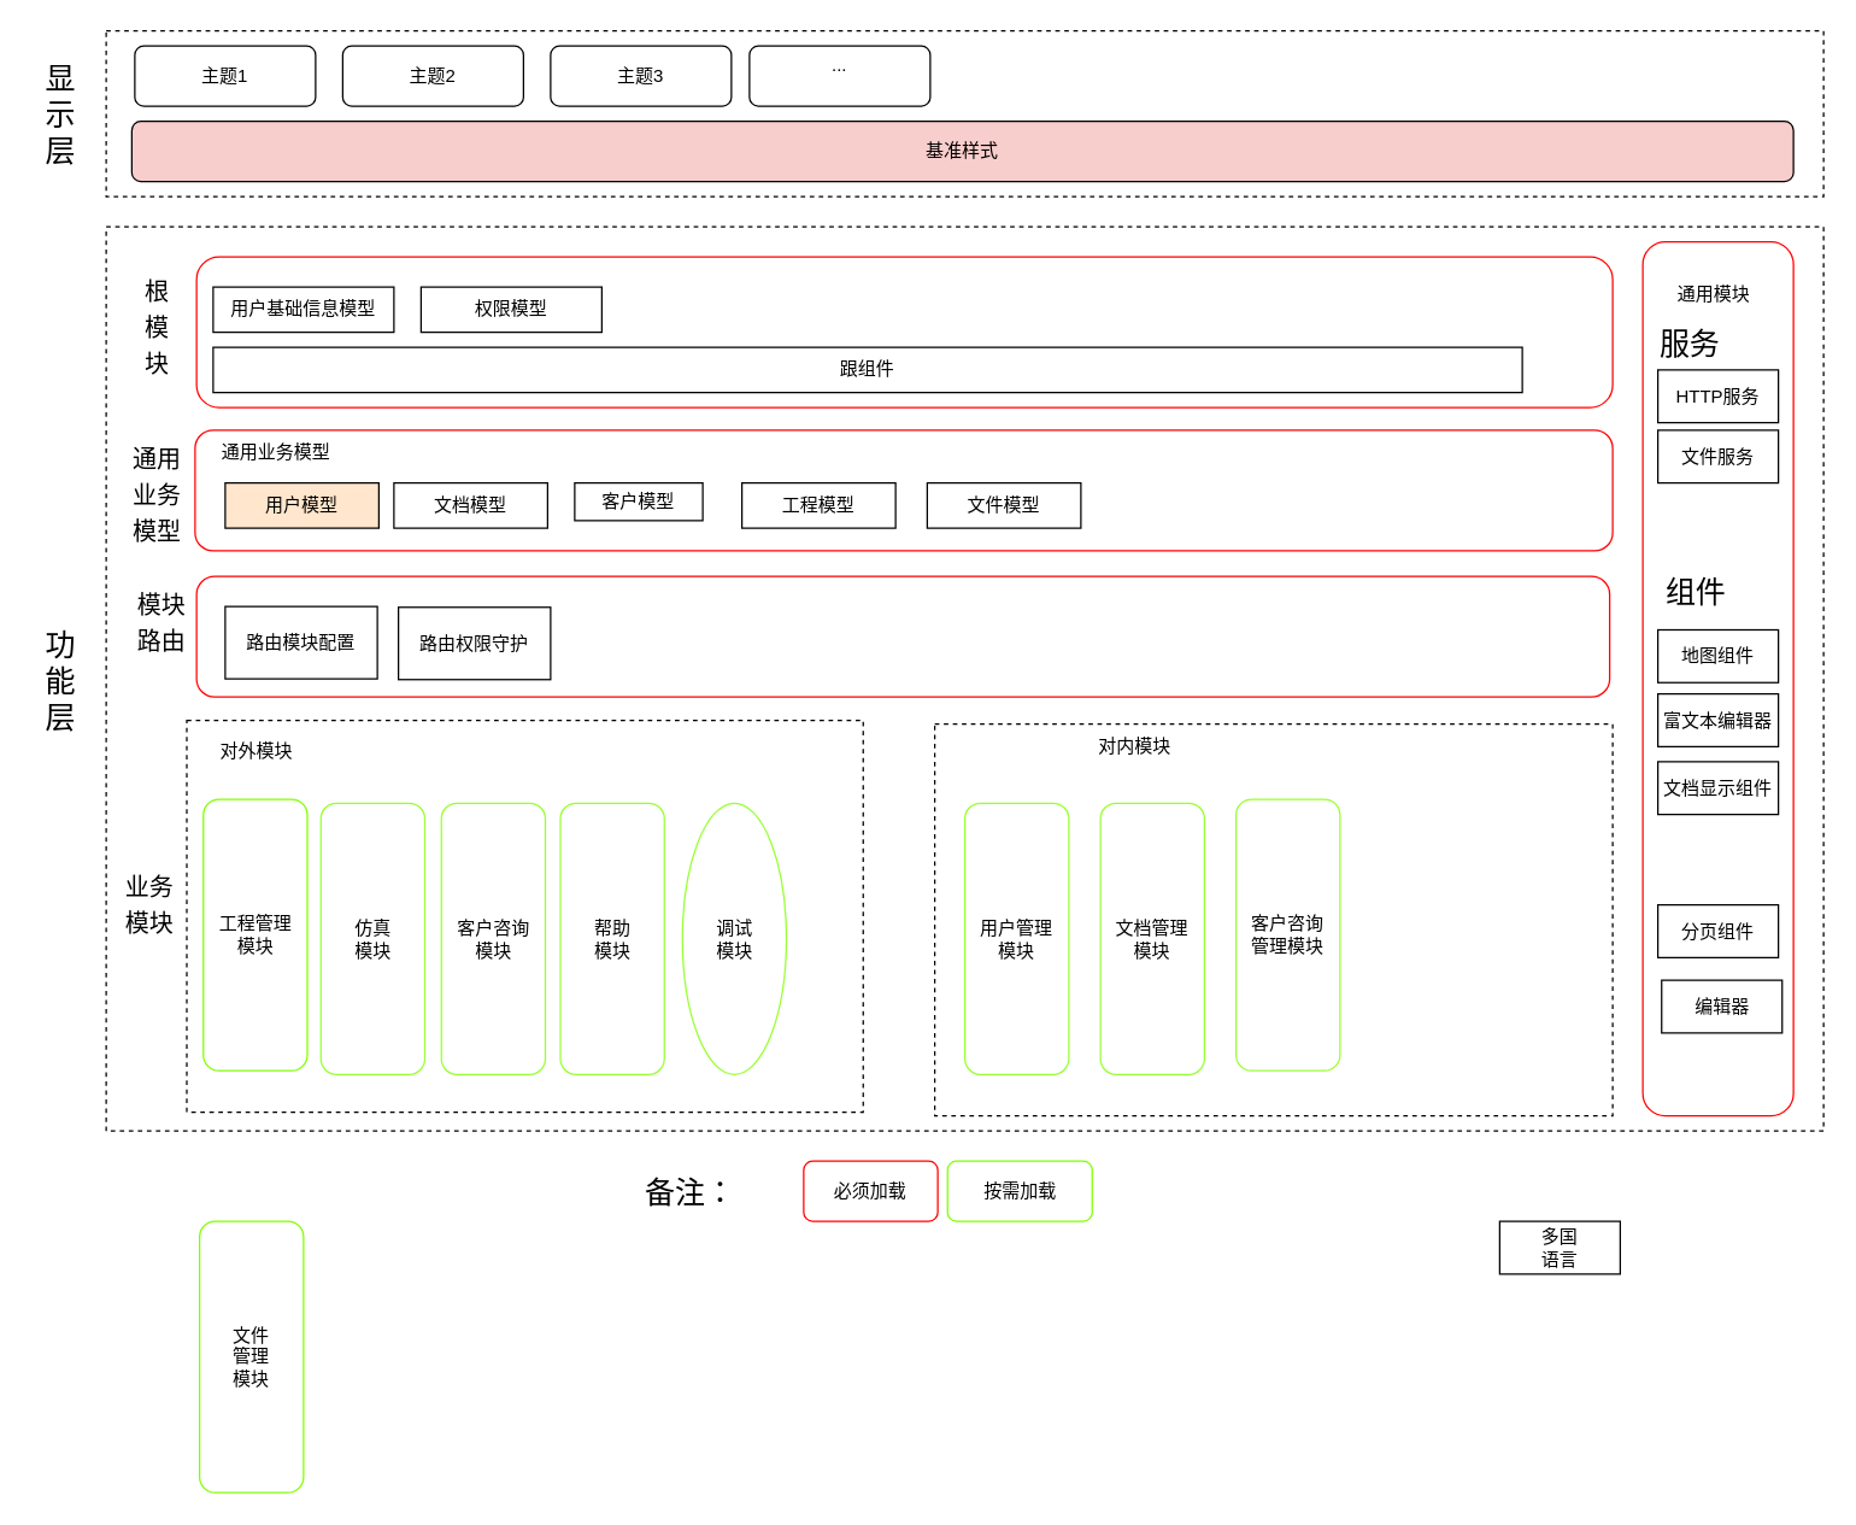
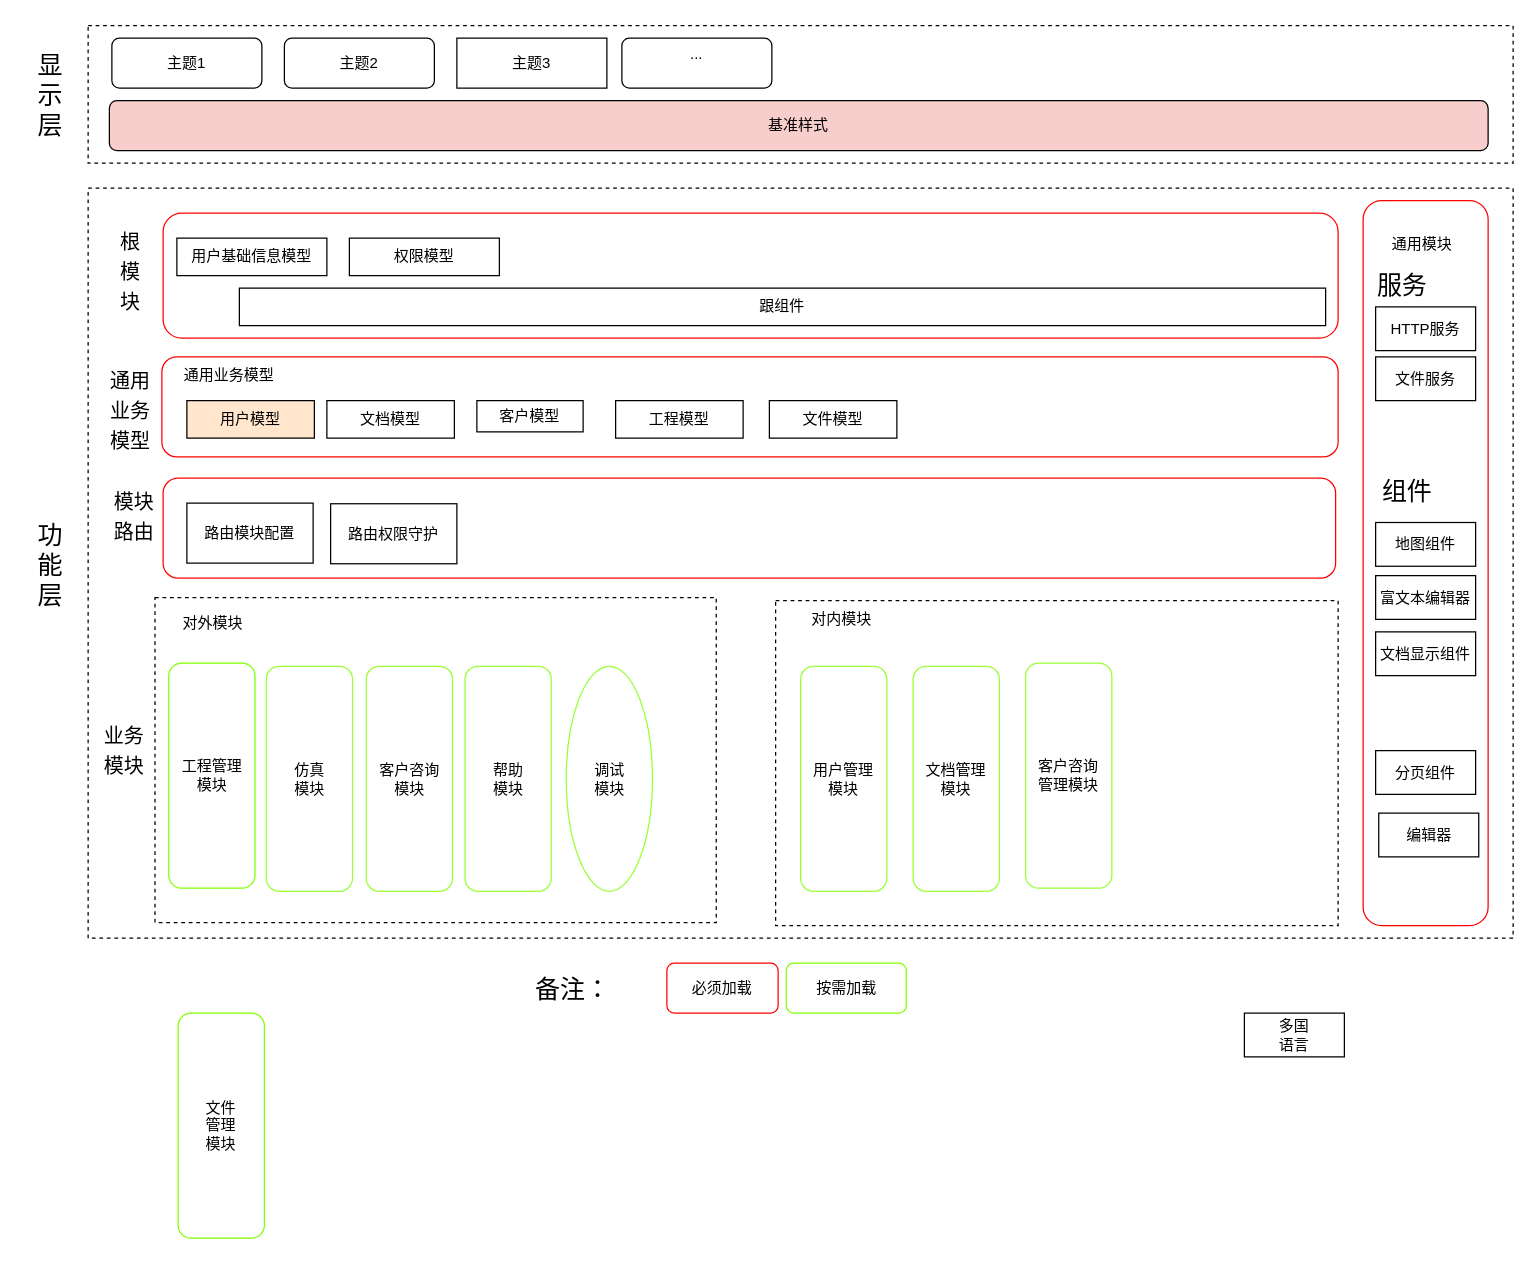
- <mxCell id="7" value="主题3&lt;br&gt;" style="rounded=1;whiteSpace=wrap;html=1;" vertex="1" parent="1"><mxGeometry x="365" y="30" width="120" height="40" as="geometry" /></mxCell>
+ <mxCell id="7" value="主题3&lt;br&gt;" style="whiteSpace=wrap;html=1;rounded=0;" vertex="1" parent="1"><mxGeometry x="365" y="30" width="120" height="40" as="geometry" /></mxCell>
- <mxCell id="24" value="跟组件" style="rounded=0;whiteSpace=wrap;html=1;" vertex="1" parent="1"><mxGeometry x="141" y="230" width="869" height="30" as="geometry" /></mxCell>
+ <mxCell id="24" value="跟组件" style="rounded=0;whiteSpace=wrap;html=1;" vertex="1" parent="1"><mxGeometry x="191" y="230" width="869" height="30" as="geometry" /></mxCell>
- <mxCell id="15" value="对内模块" style="text;html=1;strokeColor=none;fillColor=none;align=center;verticalAlign=middle;whiteSpace=wrap;rounded=0;" vertex="1" parent="1"><mxGeometry x="718" y="485" width="70" height="20" as="geometry" /></mxCell>
+ <mxCell id="15" value="对内模块" style="text;html=1;strokeColor=none;fillColor=none;align=center;verticalAlign=middle;whiteSpace=wrap;rounded=0;" vertex="1" parent="1"><mxGeometry x="638" y="485" width="70" height="20" as="geometry" /></mxCell>
- <mxCell id="53" value="文件&lt;br&gt;管理&lt;br&gt;模块" style="rounded=1;whiteSpace=wrap;html=1;strokeColor=#80FF00;" vertex="1" parent="1"><mxGeometry x="132" y="810" width="69" height="180" as="geometry" /></mxCell>
+ <mxCell id="53" value="文件&lt;br&gt;管理&lt;br&gt;模块" style="rounded=1;whiteSpace=wrap;html=1;strokeColor=#80FF00;" vertex="1" parent="1"><mxGeometry x="142" y="810" width="69" height="180" as="geometry" /></mxCell>
